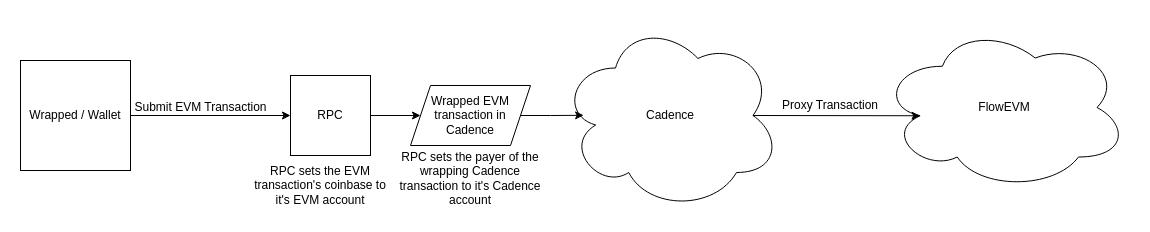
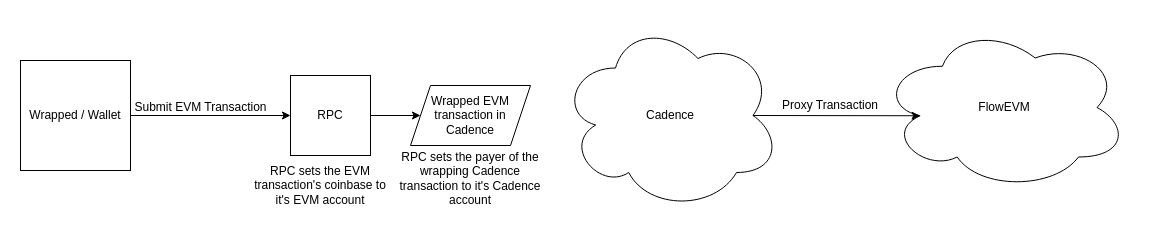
- <mxCell id="11" style="edgeStyle=orthogonalEdgeStyle;rounded=0;orthogonalLoop=1;jettySize=auto;html=1;exitX=1;exitY=0.5;exitDx=0;exitDy=0;entryX=0.105;entryY=0.499;entryDx=0;entryDy=0;entryPerimeter=0;" edge="1" parent="1" source="8" target="4"><mxGeometry relative="1" as="geometry" /></mxCell>
